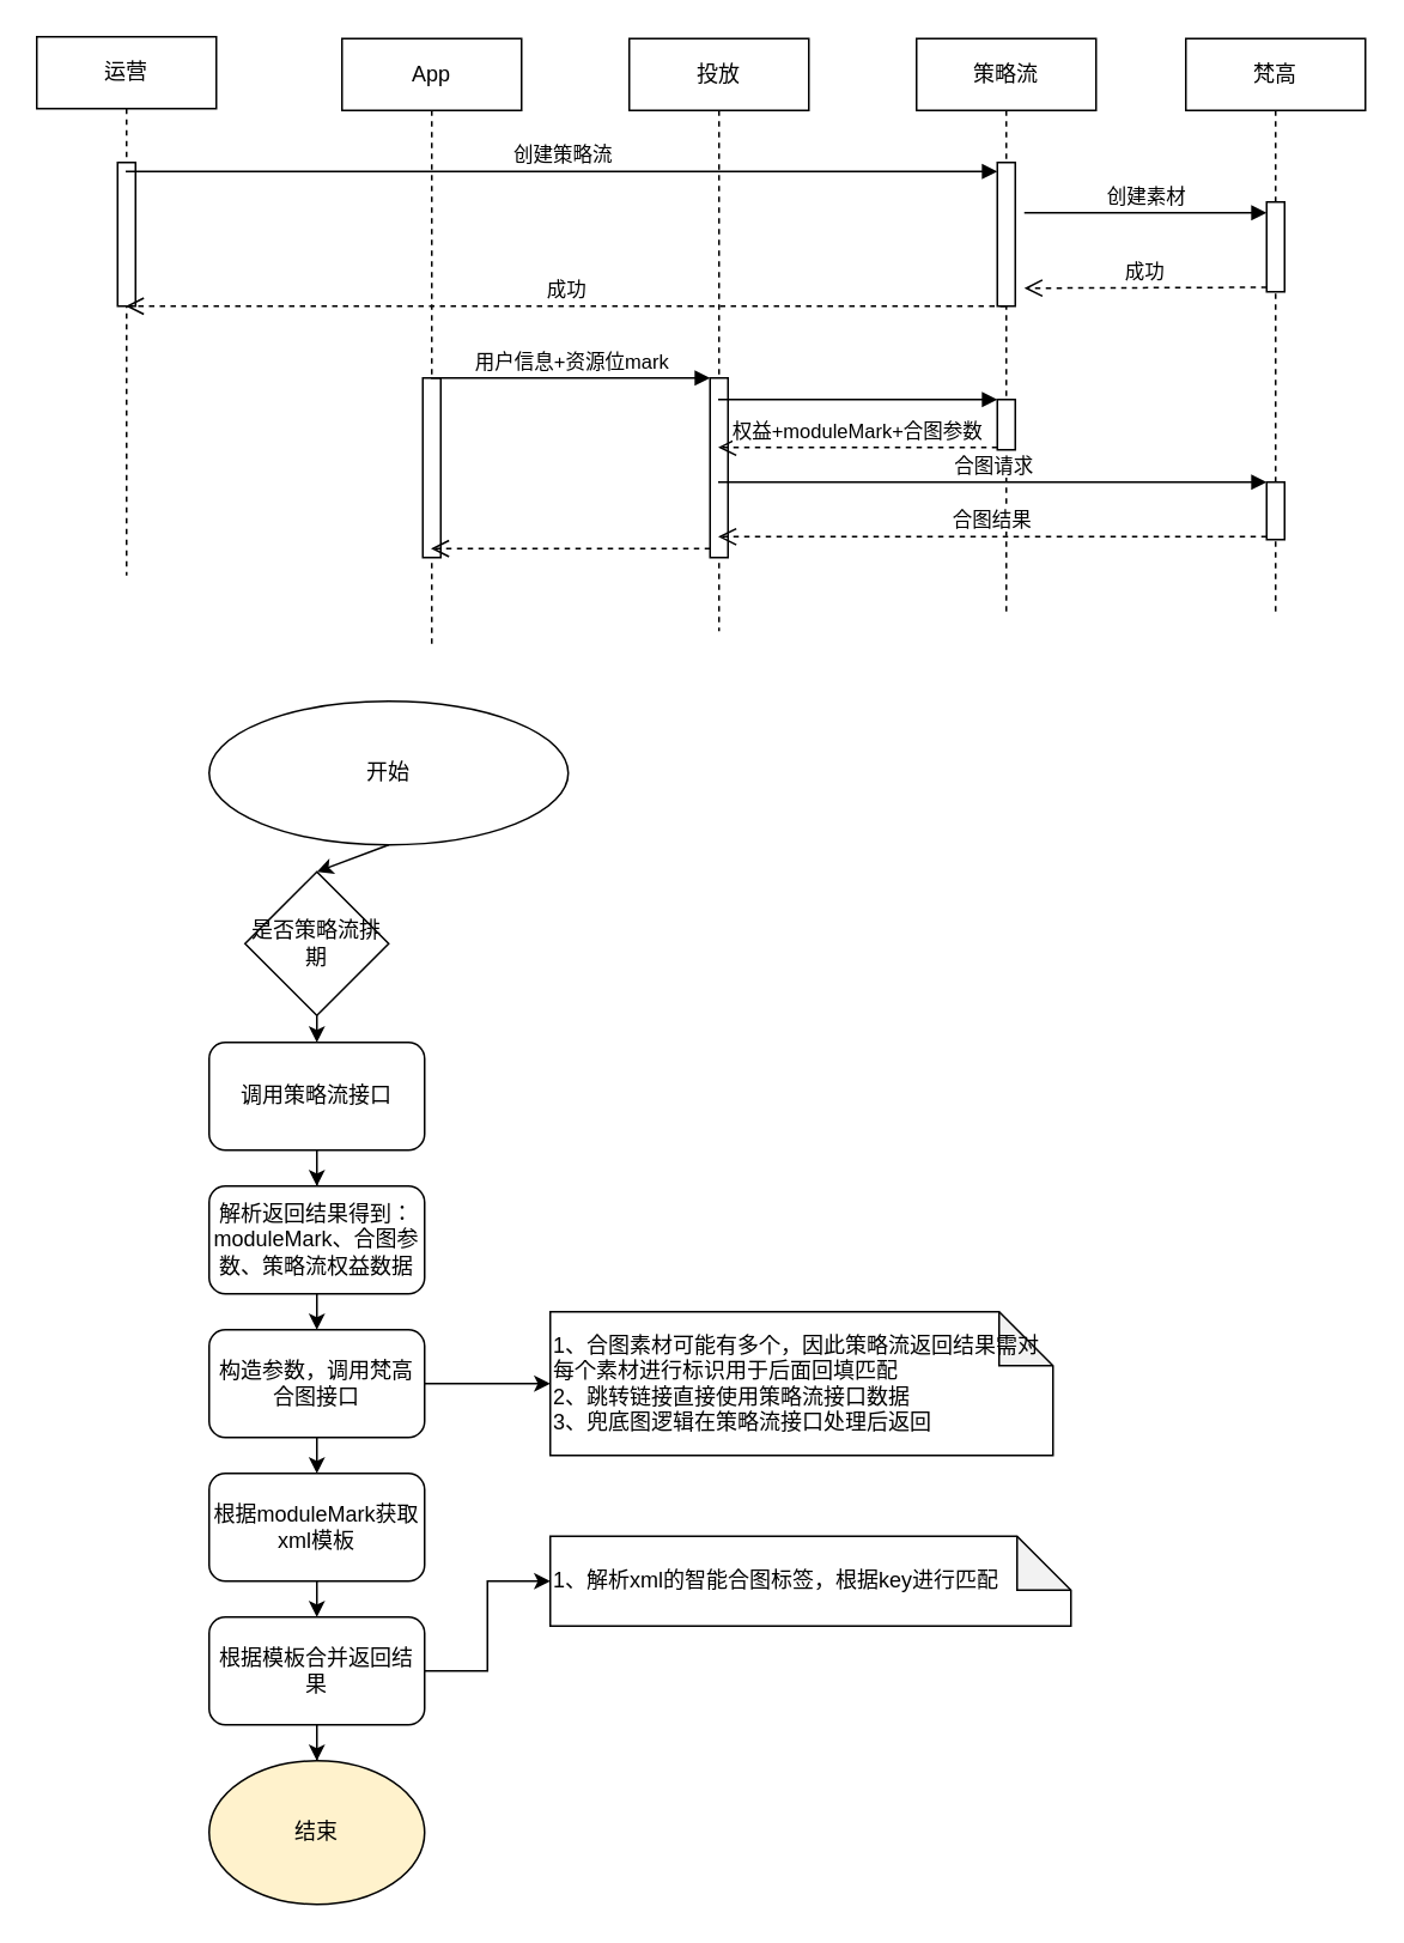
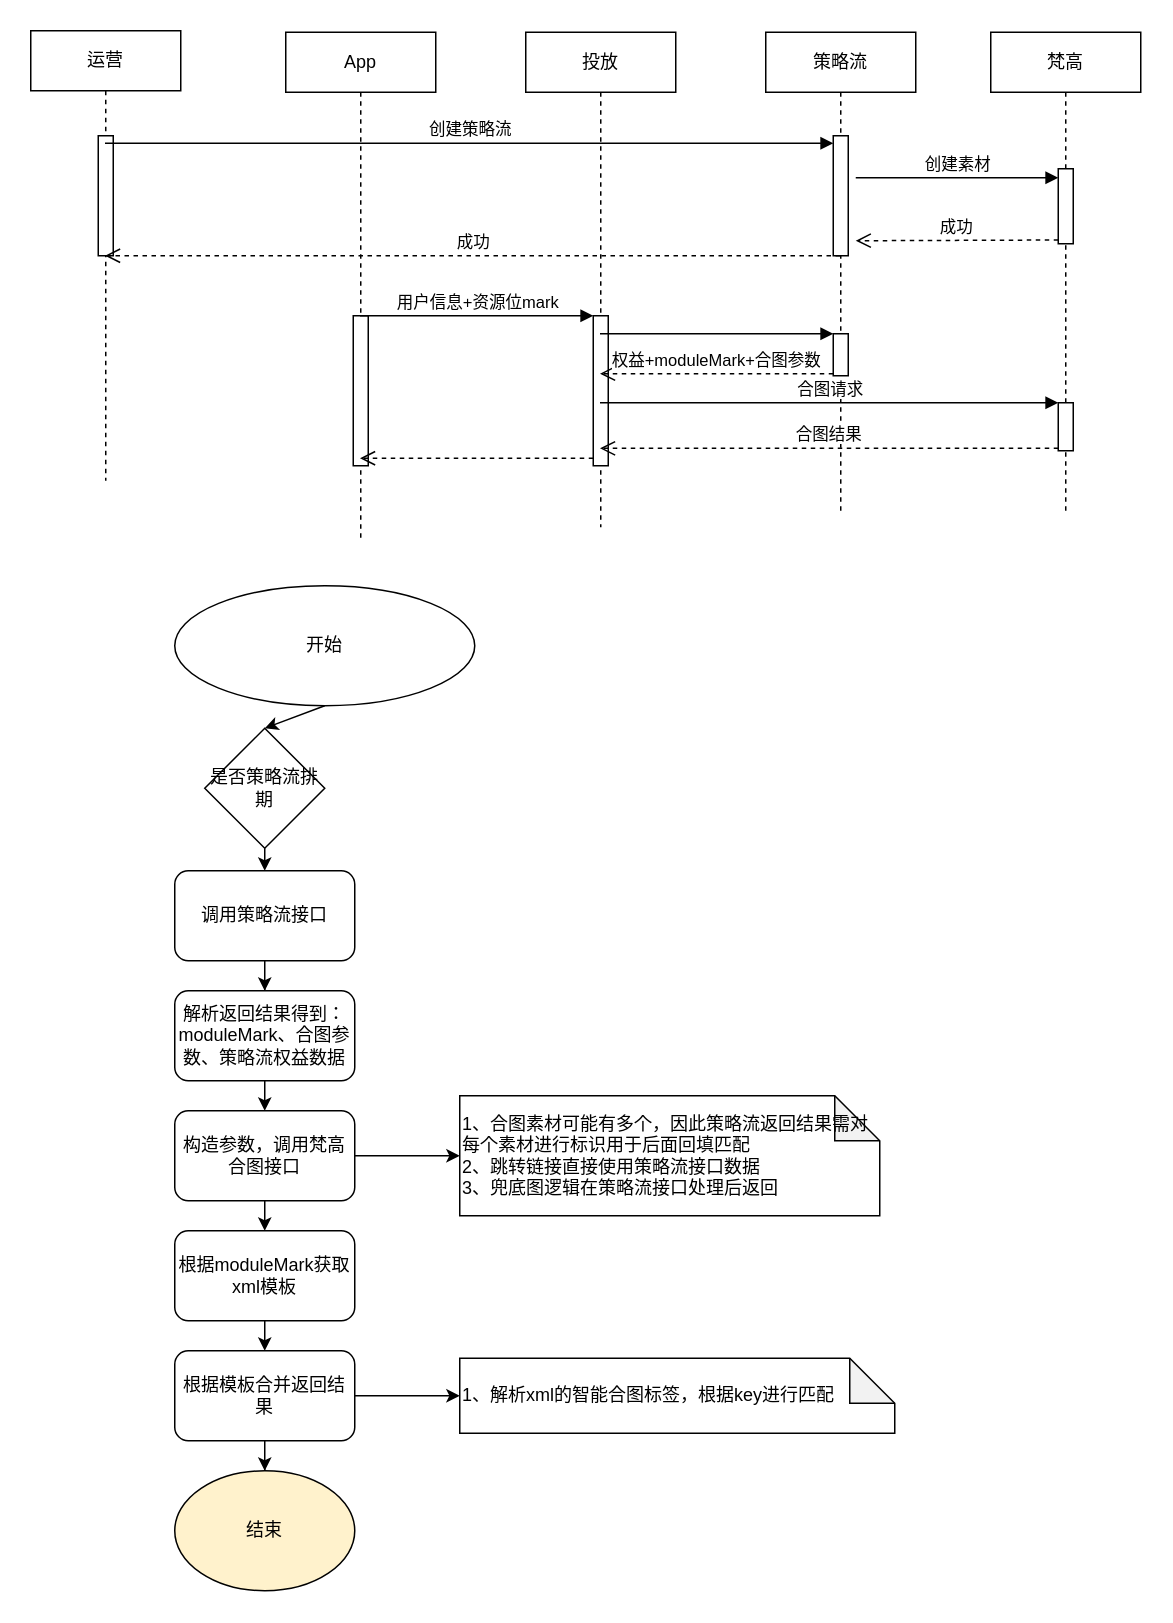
- <mxCell id="42" value="1、解析xml的智能合图标签，根据key进行匹配" style="shape=note;whiteSpace=wrap;html=1;backgroundOutline=1;darkOpacity=0.05;align=left;" vertex="1" parent="1"><mxGeometry x="306" y="855" width="290" height="50" as="geometry" /></mxCell>
+ <mxCell id="42" value="1、解析xml的智能合图标签，根据key进行匹配" style="shape=note;whiteSpace=wrap;html=1;backgroundOutline=1;darkOpacity=0.05;align=left;" vertex="1" parent="1"><mxGeometry x="306" y="905" width="290" height="50" as="geometry" /></mxCell>
